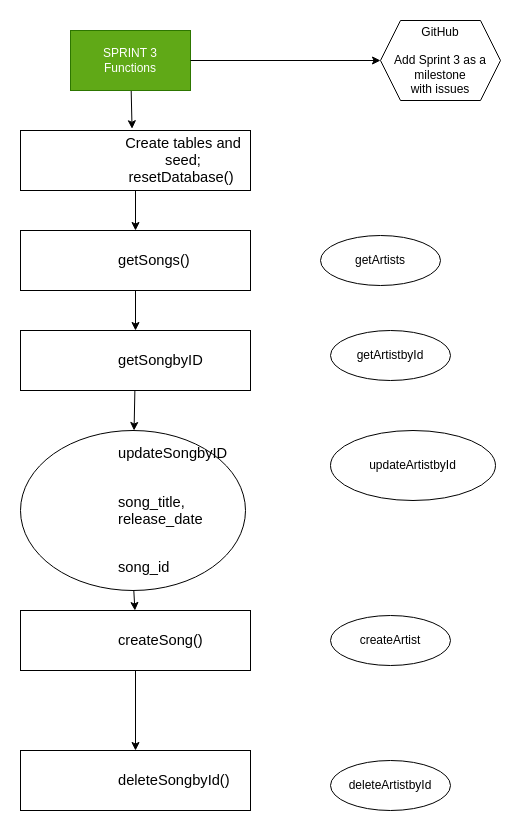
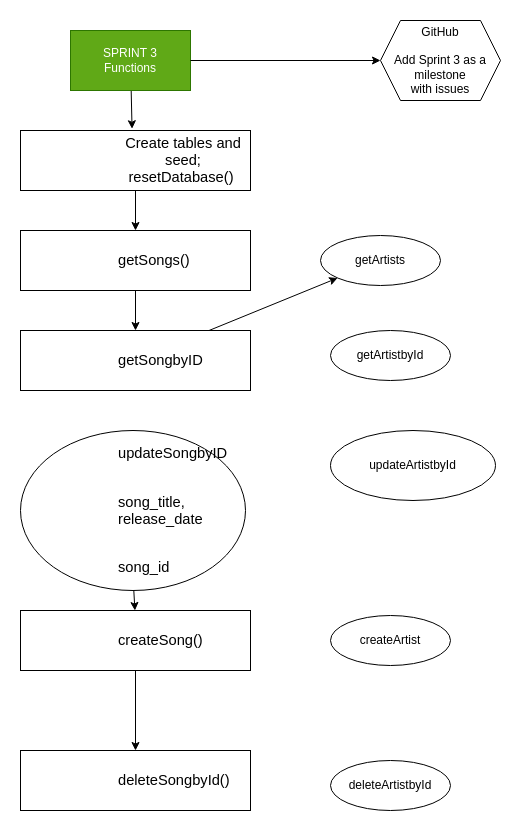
- <mxCell id="9" value="" style="edgeStyle=none;html=1;" edge="1" parent="1" source="10" target="13"><mxGeometry relative="1" as="geometry" /></mxCell>
+ <mxCell id="9" value="" style="edgeStyle=none;html=1;" edge="1" parent="1" source="10" target="17"><mxGeometry relative="1" as="geometry" /></mxCell>
